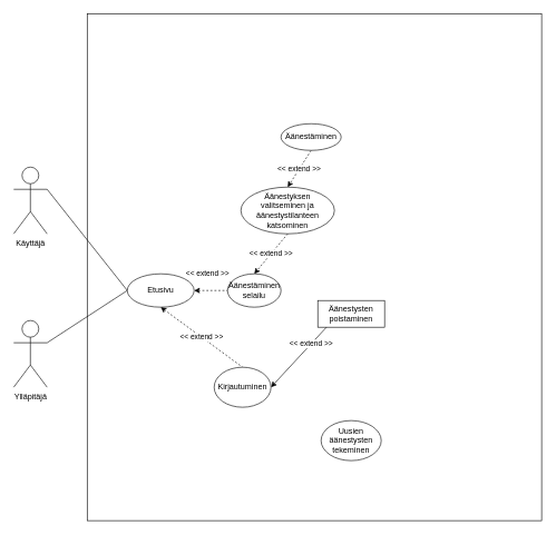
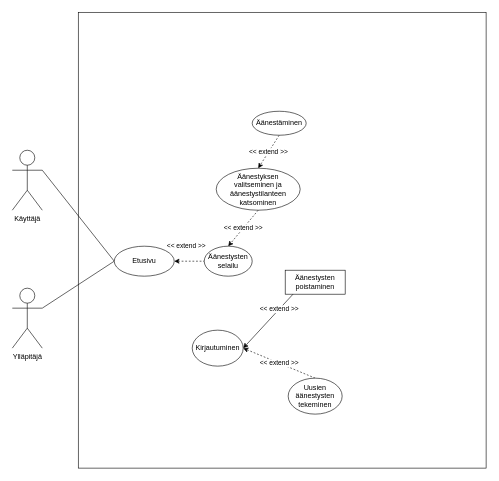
- <mxCell id="18" value="Äänestäminen selailu" style="ellipse;whiteSpace=wrap;html=1;" parent="1" vertex="1"><mxGeometry x="340" y="410" width="80" height="50" as="geometry" /></mxCell>
+ <mxCell id="18" value="Äänestysten selailu" style="ellipse;whiteSpace=wrap;html=1;" parent="1" vertex="1"><mxGeometry x="340" y="410" width="80" height="50" as="geometry" /></mxCell>
- <mxCell id="17" value="&amp;lt;&amp;lt; extend &amp;gt;&amp;gt;" style="edgeStyle=none;rounded=0;orthogonalLoop=1;jettySize=auto;html=1;exitX=0.5;exitY=1;exitDx=0;exitDy=0;entryX=0.5;entryY=0;entryDx=0;entryDy=0;startArrow=classic;startFill=1;endArrow=none;endFill=0;dashed=1;" parent="1" source="8" target="19" edge="1"><mxGeometry relative="1" as="geometry" /></mxCell>
+ <mxCell id="9" value="&amp;lt;&amp;lt; extend &amp;gt;&amp;gt;" style="edgeStyle=none;rounded=0;orthogonalLoop=1;jettySize=auto;html=1;exitX=0.5;exitY=0;exitDx=0;exitDy=0;dashed=1;startArrow=none;startFill=0;endArrow=classic;endFill=1;entryX=1;entryY=0.5;entryDx=0;entryDy=0;" parent="1" source="10" target="19" edge="1"><mxGeometry relative="1" as="geometry"><mxPoint x="410" y="580" as="targetPoint" /></mxGeometry></mxCell>
